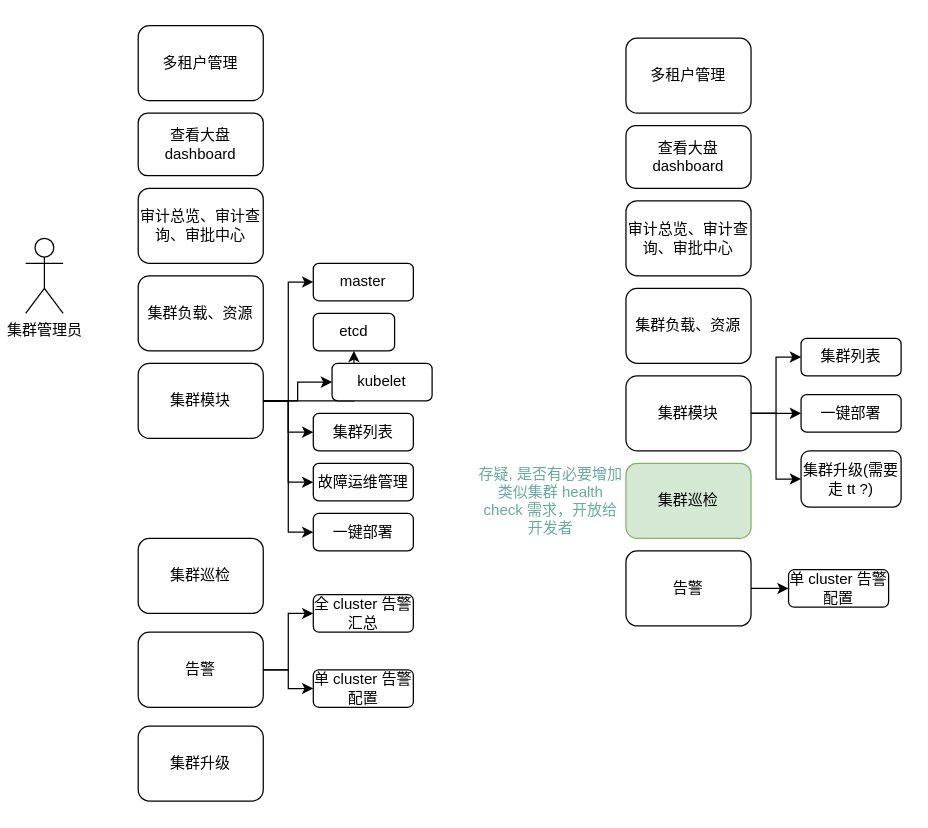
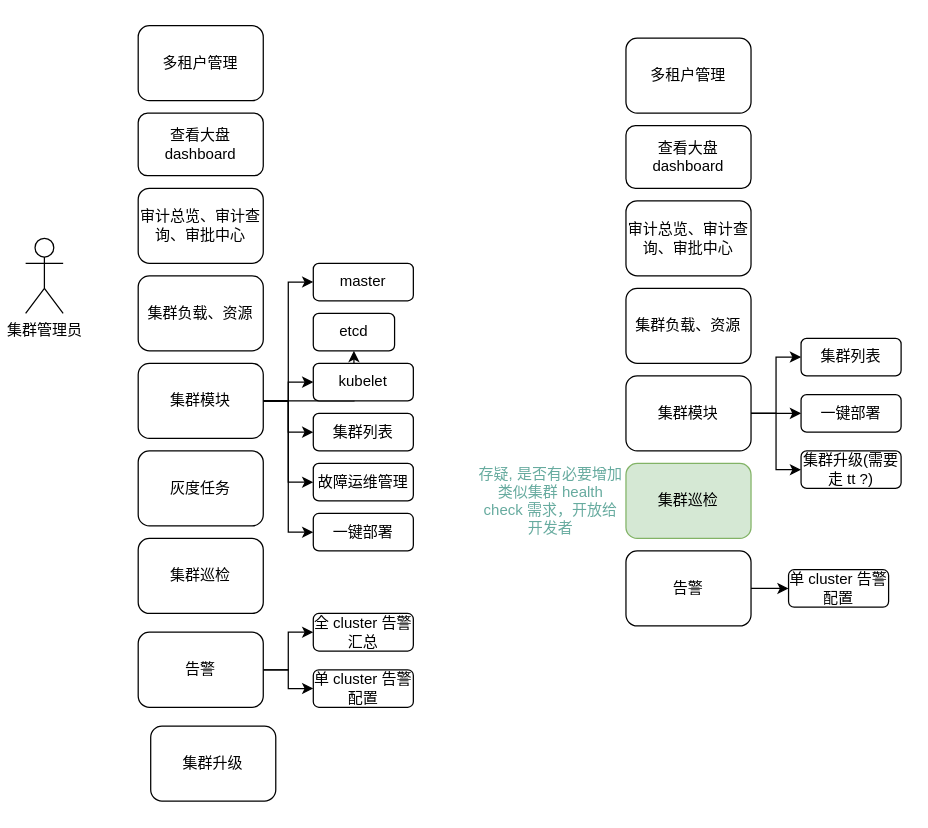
- <mxCell id="15" value="kubelet" style="shape=ext;rounded=1;html=1;whiteSpace=wrap;" vertex="1" parent="1"><mxGeometry x="265" y="290" width="80" height="30" as="geometry" /></mxCell>
+ <mxCell id="15" value="kubelet" style="shape=ext;rounded=1;html=1;whiteSpace=wrap;" vertex="1" parent="1"><mxGeometry x="250" y="290" width="80" height="30" as="geometry" /></mxCell>
- <mxCell id="39" value="集群升级(需要走 tt ?)" style="shape=ext;rounded=1;html=1;whiteSpace=wrap;" vertex="1" parent="1"><mxGeometry x="640" y="360" width="80" height="45" as="geometry" /></mxCell>
+ <mxCell id="39" value="集群升级(需要走 tt ?)" style="shape=ext;rounded=1;html=1;whiteSpace=wrap;" vertex="1" parent="1"><mxGeometry x="640" y="360" width="80" height="30" as="geometry" /></mxCell>
+ <mxCell id="19" value="灰度任务" style="shape=ext;rounded=1;html=1;whiteSpace=wrap;" vertex="1" parent="1"><mxGeometry x="110" y="360" width="100" height="60" as="geometry" /></mxCell>
- <mxCell id="40" value="全 cluster 告警汇总" style="shape=ext;rounded=1;html=1;whiteSpace=wrap;" vertex="1" parent="1"><mxGeometry x="250" y="475" width="80" height="30" as="geometry" /></mxCell>
+ <mxCell id="40" value="全 cluster 告警汇总" style="shape=ext;rounded=1;html=1;whiteSpace=wrap;" vertex="1" parent="1"><mxGeometry x="250" y="490" width="80" height="30" as="geometry" /></mxCell>
- <mxCell id="24" value="集群升级" style="shape=ext;rounded=1;html=1;whiteSpace=wrap;" vertex="1" parent="1"><mxGeometry x="110" y="580" width="100" height="60" as="geometry" /></mxCell>
+ <mxCell id="24" value="集群升级" style="shape=ext;rounded=1;html=1;whiteSpace=wrap;" vertex="1" parent="1"><mxGeometry x="120" y="580" width="100" height="60" as="geometry" /></mxCell>
